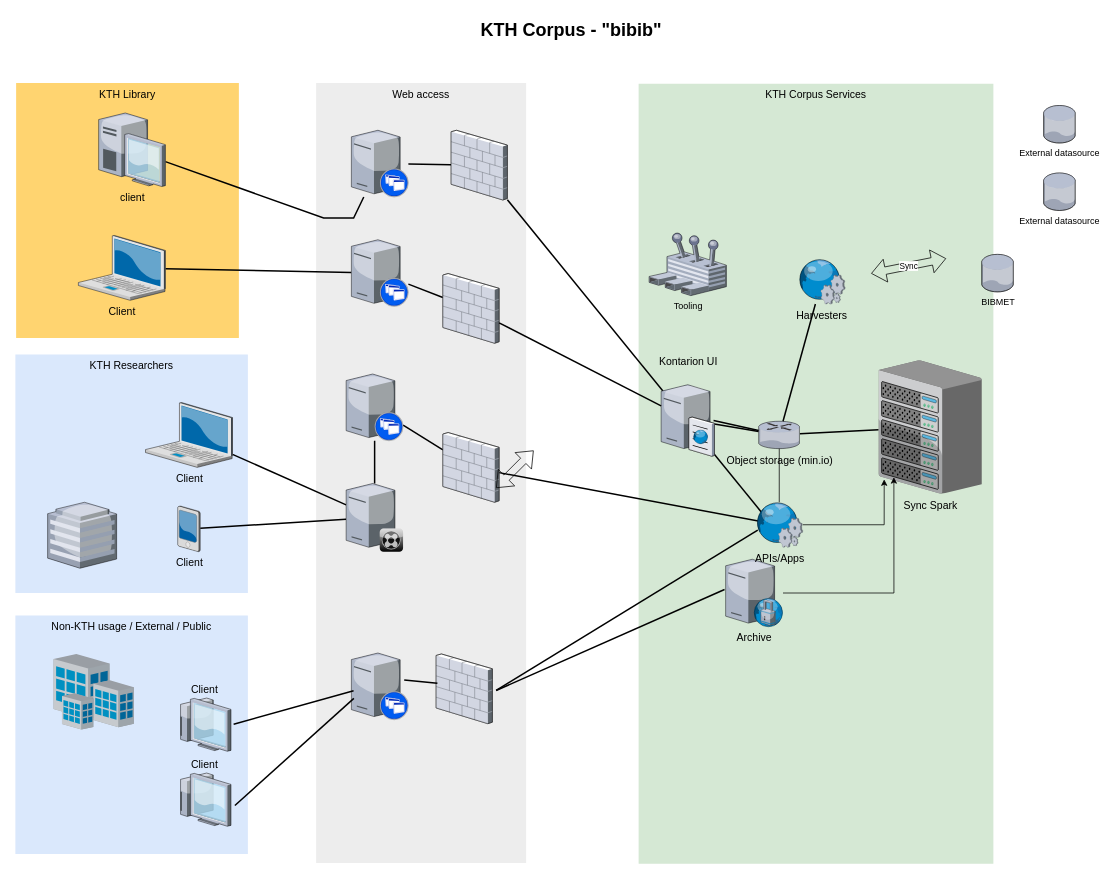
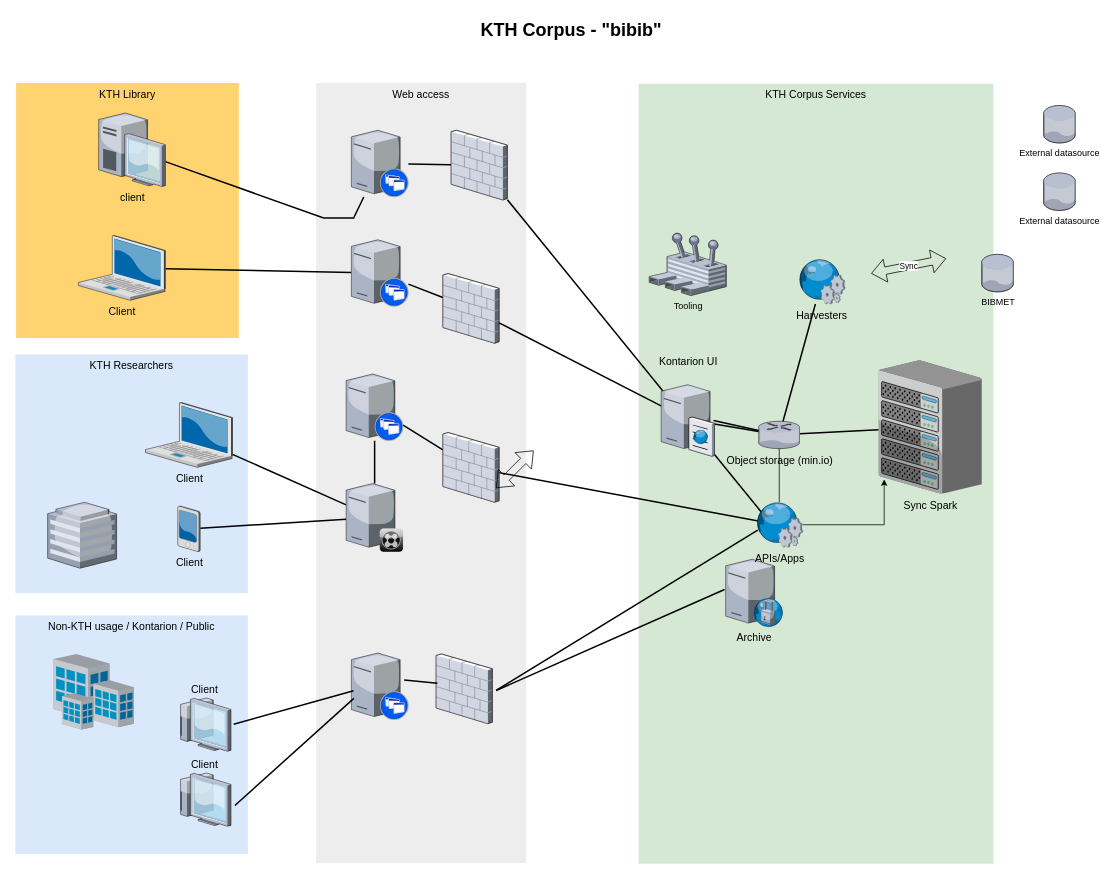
- <mxCell id="34" style="edgeStyle=orthogonalEdgeStyle;rounded=0;orthogonalLoop=1;jettySize=auto;html=1;entryX=0.148;entryY=0.877;entryDx=0;entryDy=0;entryPerimeter=0;" edge="1" parent="1" source="35" target="26"><mxGeometry relative="1" as="geometry" /></mxCell>
- <mxCell id="2" value="Non-KTH usage / External / Public" style="whiteSpace=wrap;html=1;fillColor=#dae8fc;fontSize=14;strokeColor=none;verticalAlign=top;" vertex="1" parent="1"><mxGeometry x="20" y="820" width="310" height="318" as="geometry" /></mxCell>
+ <mxCell id="2" value="Non-KTH usage / Kontarion / Public" style="whiteSpace=wrap;html=1;fillColor=#dae8fc;fontSize=14;strokeColor=none;verticalAlign=top;" vertex="1" parent="1"><mxGeometry x="20" y="820" width="310" height="318" as="geometry" /></mxCell>
